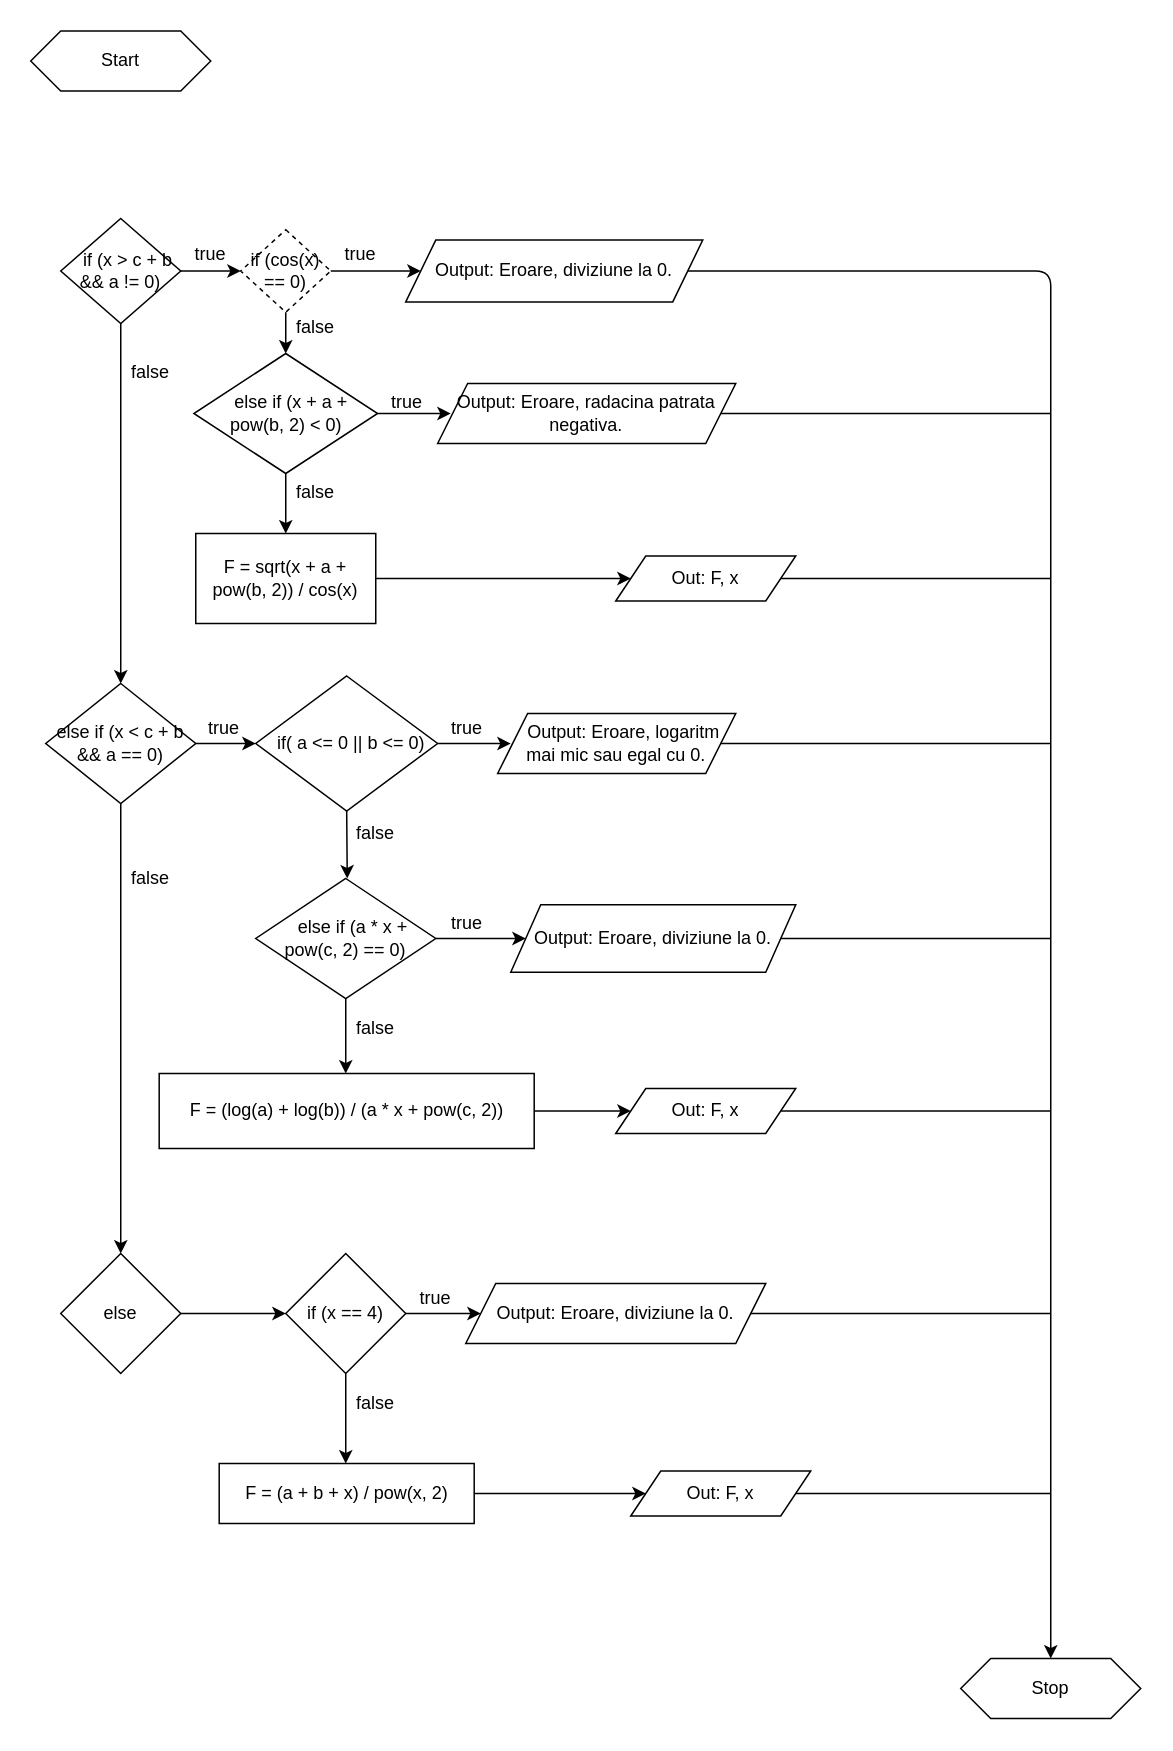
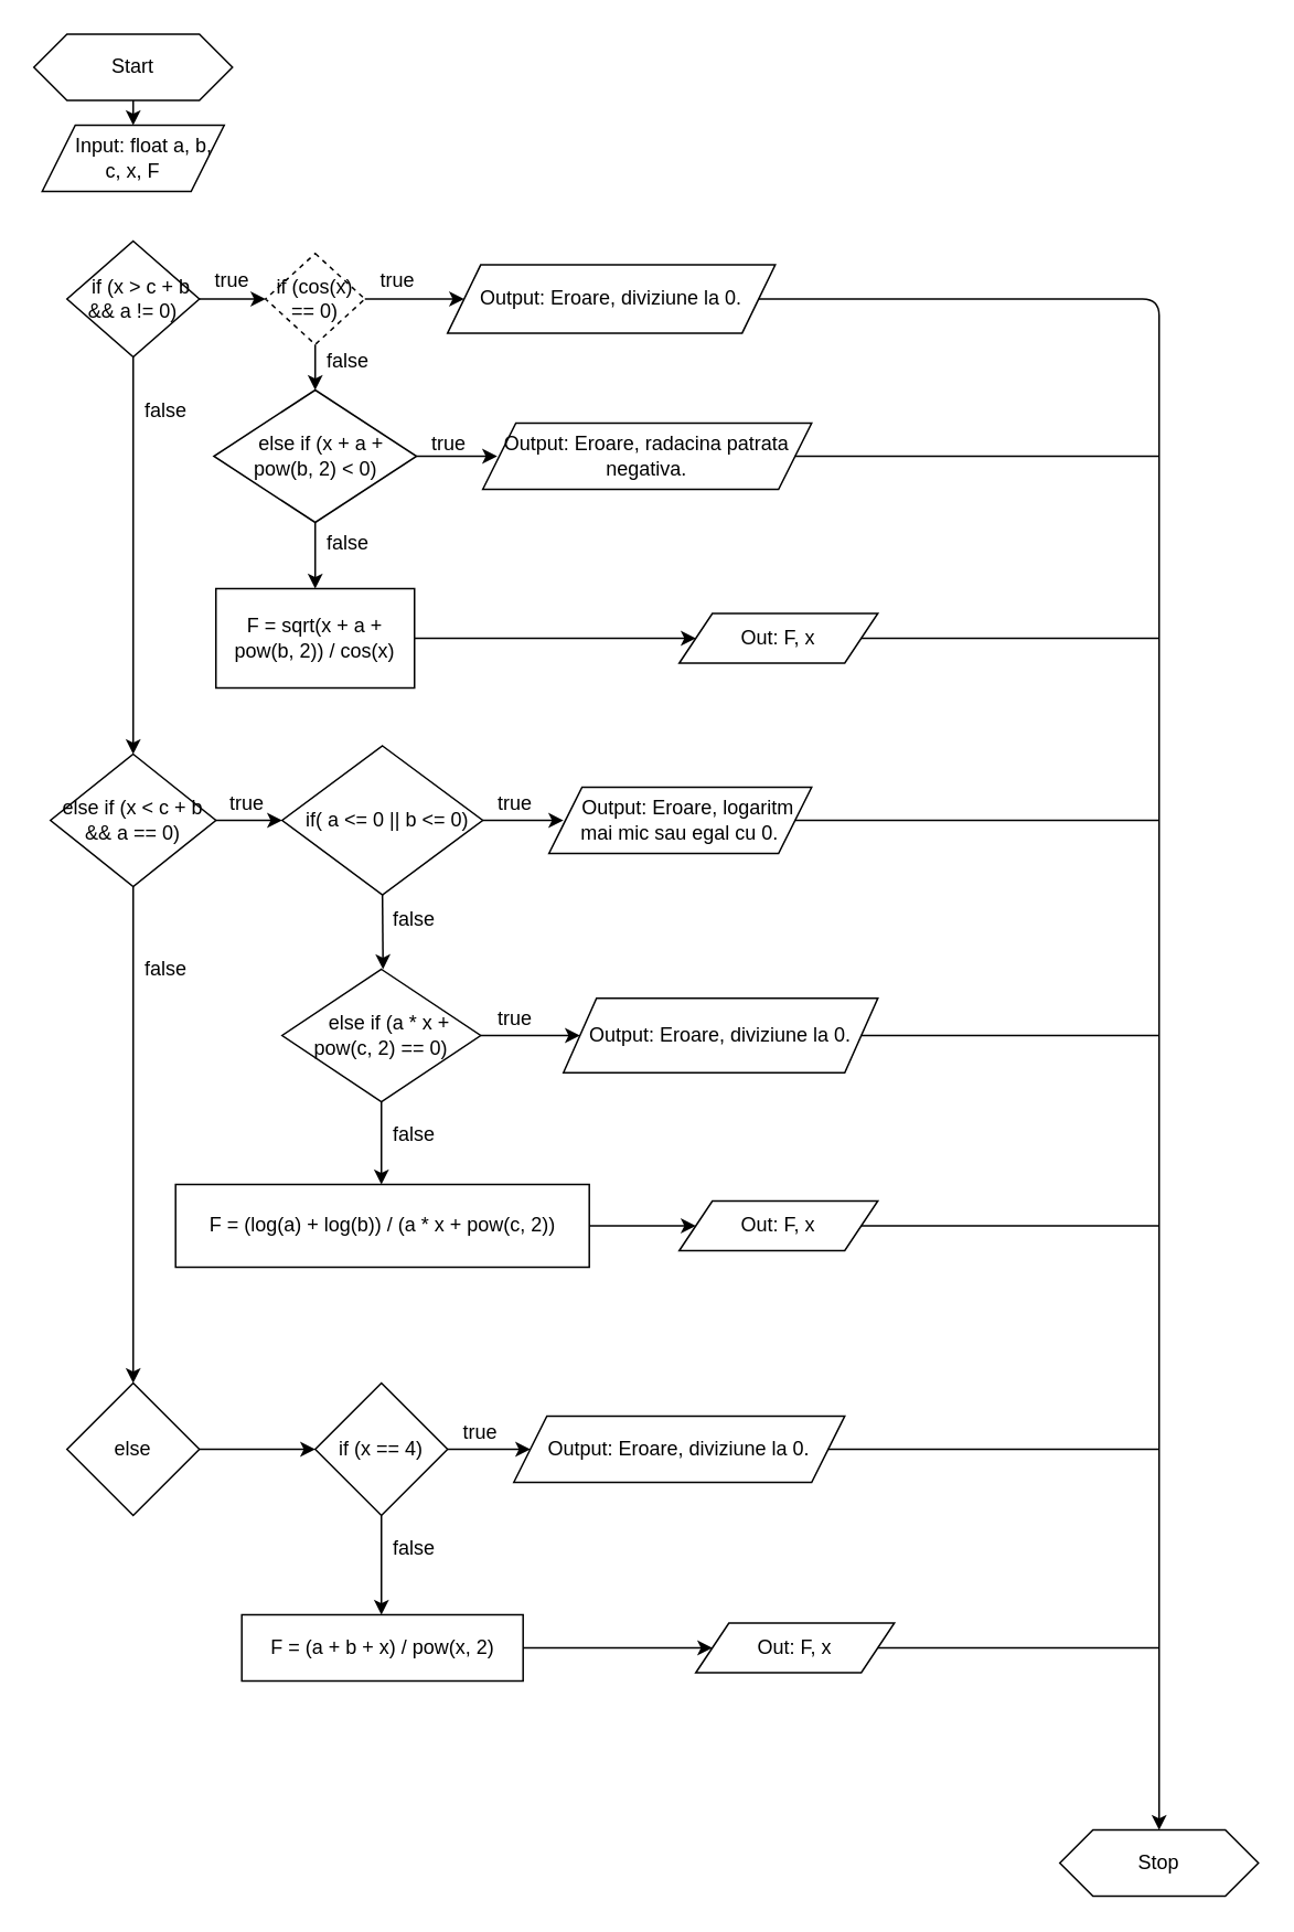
+ <mxCell id="3" value="" style="endArrow=classic;html=1;exitX=0.5;exitY=1;exitDx=0;exitDy=0;entryX=0.5;entryY=0;entryDx=0;entryDy=0;" parent="1" source="2" target="4" edge="1"><mxGeometry width="50" height="50" relative="1" as="geometry"><mxPoint x="70" y="675" as="sourcePoint" /><mxPoint x="80" y="75" as="targetPoint" /></mxGeometry></mxCell>
+ <mxCell id="4" value="&amp;nbsp; &amp;nbsp; Input: float a, b, c, x, F" style="shape=parallelogram;perimeter=parallelogramPerimeter;whiteSpace=wrap;html=1;fixedSize=1;" parent="1" vertex="1"><mxGeometry x="25" y="75" width="110" height="40" as="geometry" /></mxCell>
